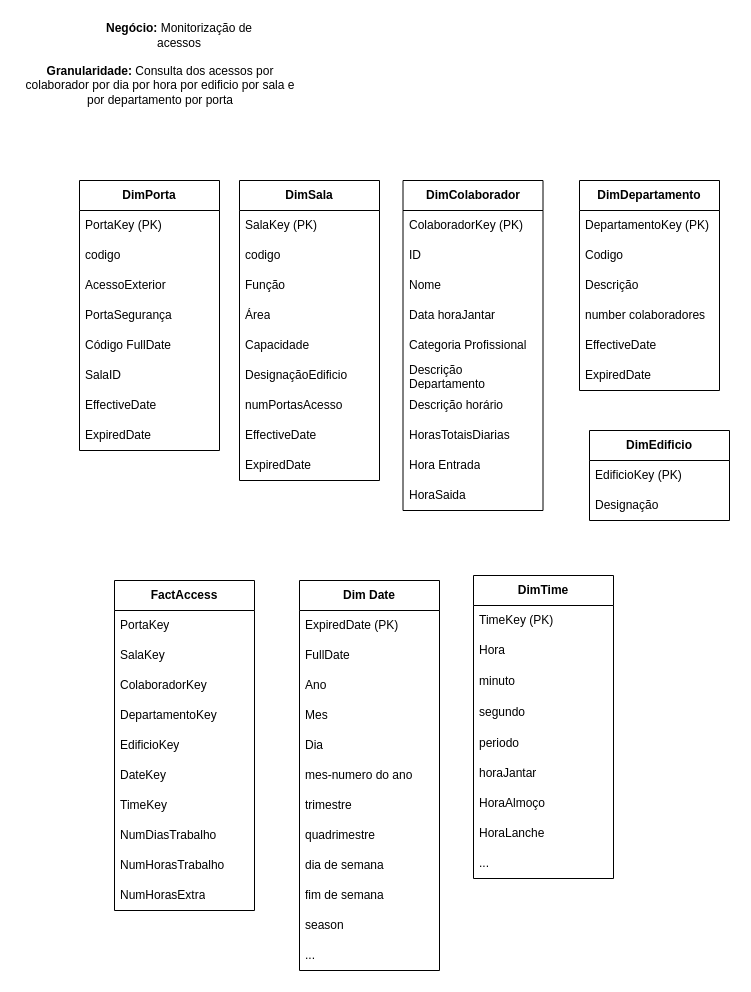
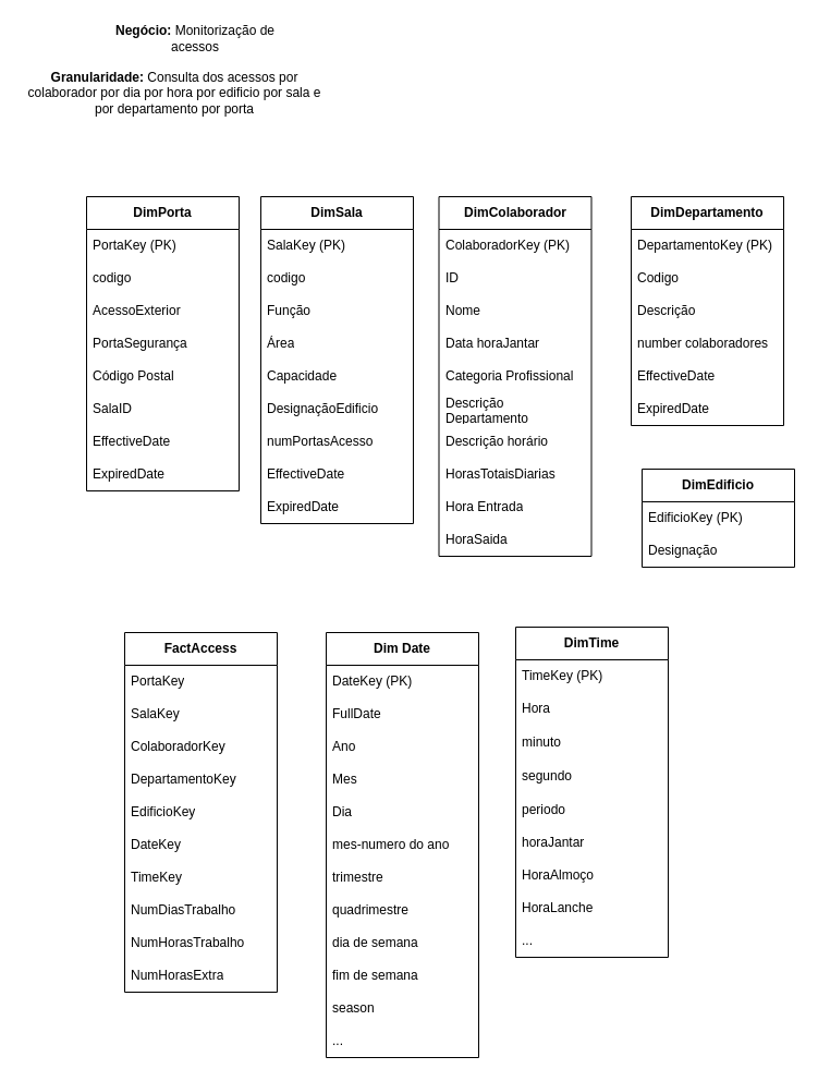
- <mxCell id="9" value="Código FullDate" style="text;strokeColor=none;fillColor=none;align=left;verticalAlign=middle;spacingLeft=4;spacingRight=4;overflow=hidden;points=[[0,0.5],[1,0.5]];portConstraint=eastwest;rotatable=0;whiteSpace=wrap;html=1;" vertex="1" parent="4"><mxGeometry y="150" width="140" height="30" as="geometry" /></mxCell>
+ <mxCell id="9" value="Código Postal" style="text;strokeColor=none;fillColor=none;align=left;verticalAlign=middle;spacingLeft=4;spacingRight=4;overflow=hidden;points=[[0,0.5],[1,0.5]];portConstraint=eastwest;rotatable=0;whiteSpace=wrap;html=1;" vertex="1" parent="4"><mxGeometry y="150" width="140" height="30" as="geometry" /></mxCell>
- <mxCell id="56" value="ExpiredDate (PK)" style="text;strokeColor=none;fillColor=none;align=left;verticalAlign=middle;spacingLeft=4;spacingRight=4;overflow=hidden;points=[[0,0.5],[1,0.5]];portConstraint=eastwest;rotatable=0;whiteSpace=wrap;html=1;" vertex="1" parent="55"><mxGeometry y="30" width="140" height="30" as="geometry" /></mxCell>
+ <mxCell id="56" value="DateKey (PK)" style="text;strokeColor=none;fillColor=none;align=left;verticalAlign=middle;spacingLeft=4;spacingRight=4;overflow=hidden;points=[[0,0.5],[1,0.5]];portConstraint=eastwest;rotatable=0;whiteSpace=wrap;html=1;" vertex="1" parent="55"><mxGeometry y="30" width="140" height="30" as="geometry" /></mxCell>
